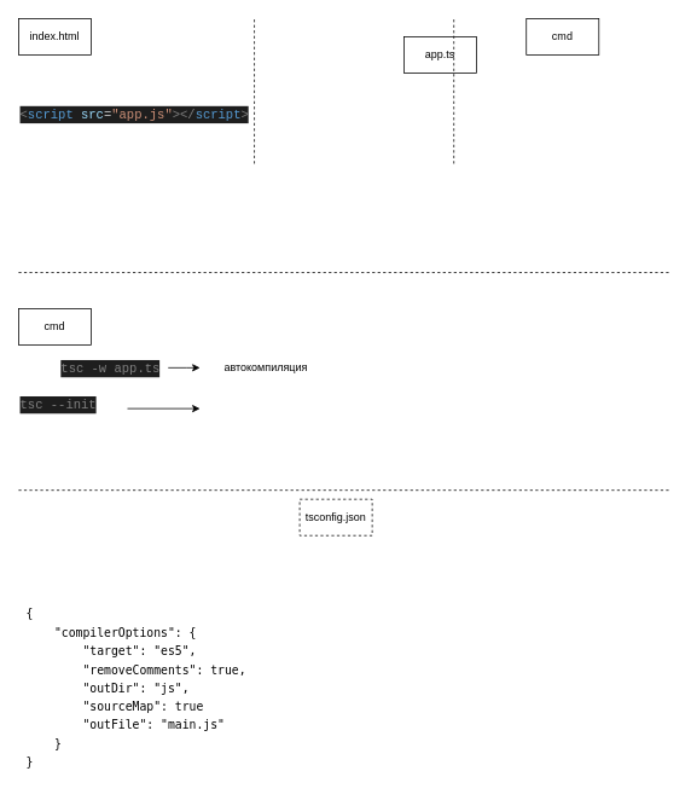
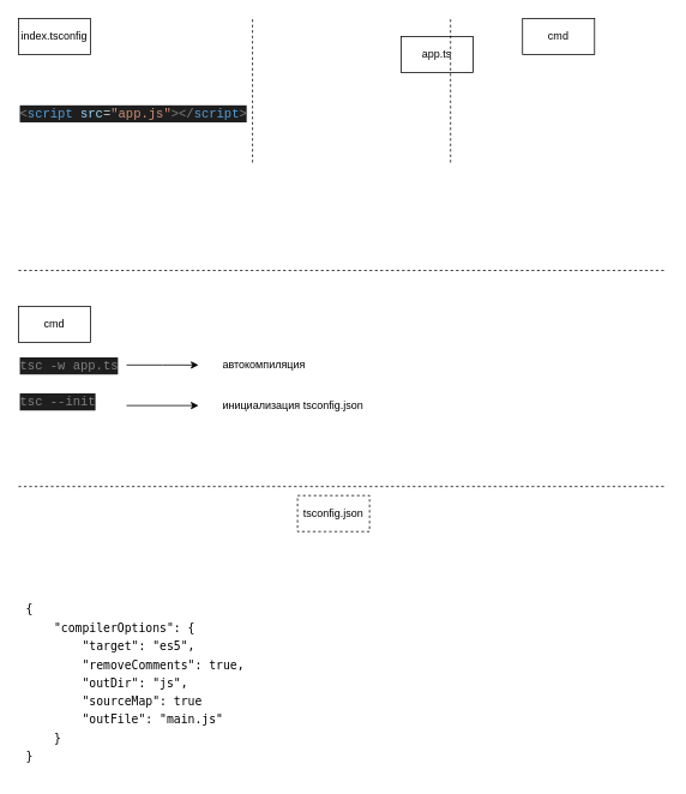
- <mxCell id="2" value="index.html" style="rounded=0;whiteSpace=wrap;html=1;" vertex="1" parent="1"><mxGeometry x="20" y="20" width="80" height="40" as="geometry" /></mxCell>
+ <mxCell id="2" value="index.tsconfig" style="rounded=0;whiteSpace=wrap;html=1;" vertex="1" parent="1"><mxGeometry x="20" y="20" width="80" height="40" as="geometry" /></mxCell>
- <mxCell id="9" value="&lt;div style=&quot;background-color: rgb(30 , 30 , 30) ; font-family: &amp;#34;consolas&amp;#34; , &amp;#34;courier new&amp;#34; , monospace ; font-weight: normal ; font-size: 14px ; line-height: 19px&quot;&gt;&lt;div&gt;&lt;font color=&quot;#808080&quot;&gt;tsc -w app.ts&lt;/font&gt;&lt;/div&gt;&lt;/div&gt;" style="text;whiteSpace=wrap;html=1;" vertex="1" parent="1"><mxGeometry x="65" y="390" width="120" height="30" as="geometry" /></mxCell>
+ <mxCell id="9" value="&lt;div style=&quot;background-color: rgb(30 , 30 , 30) ; font-family: &amp;#34;consolas&amp;#34; , &amp;#34;courier new&amp;#34; , monospace ; font-weight: normal ; font-size: 14px ; line-height: 19px&quot;&gt;&lt;div&gt;&lt;font color=&quot;#808080&quot;&gt;tsc -w app.ts&lt;/font&gt;&lt;/div&gt;&lt;/div&gt;" style="text;whiteSpace=wrap;html=1;" vertex="1" parent="1"><mxGeometry x="20" y="390" width="120" height="30" as="geometry" /></mxCell>
+ <mxCell id="18" value="инициализация tsconfig.json" style="text;html=1;align=left;verticalAlign=middle;resizable=0;points=[];autosize=1;" vertex="1" parent="1"><mxGeometry x="245" y="440" width="170" height="20" as="geometry" /></mxCell>
